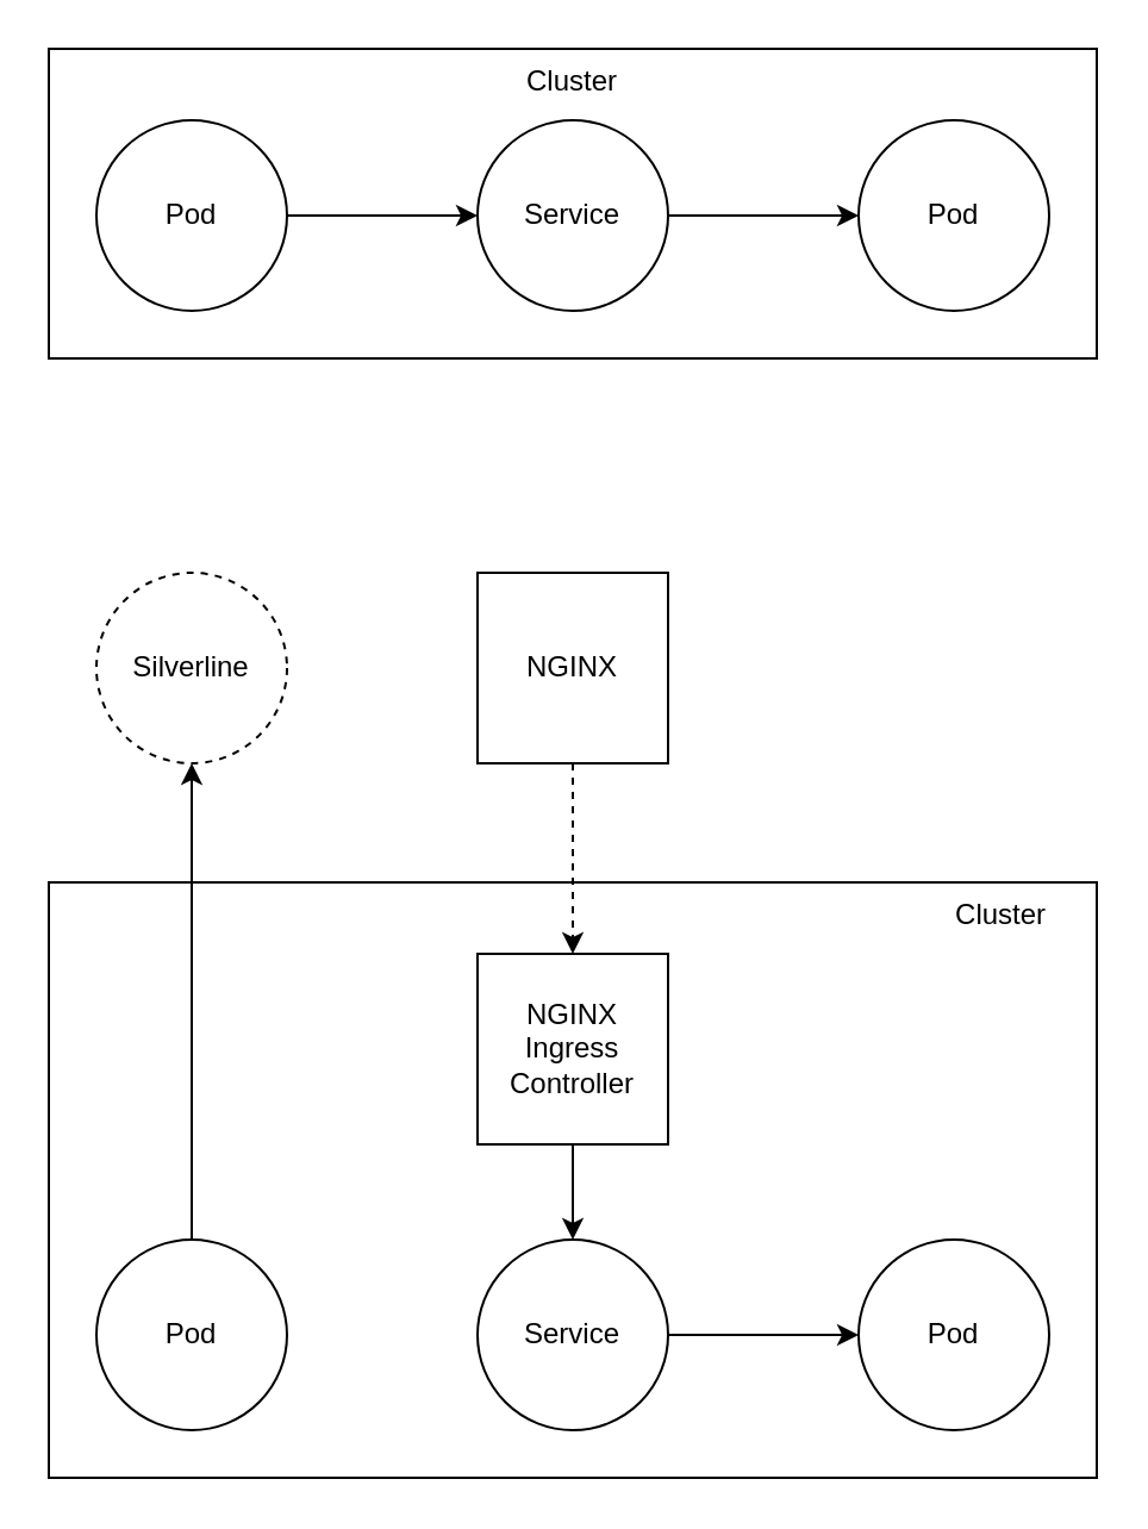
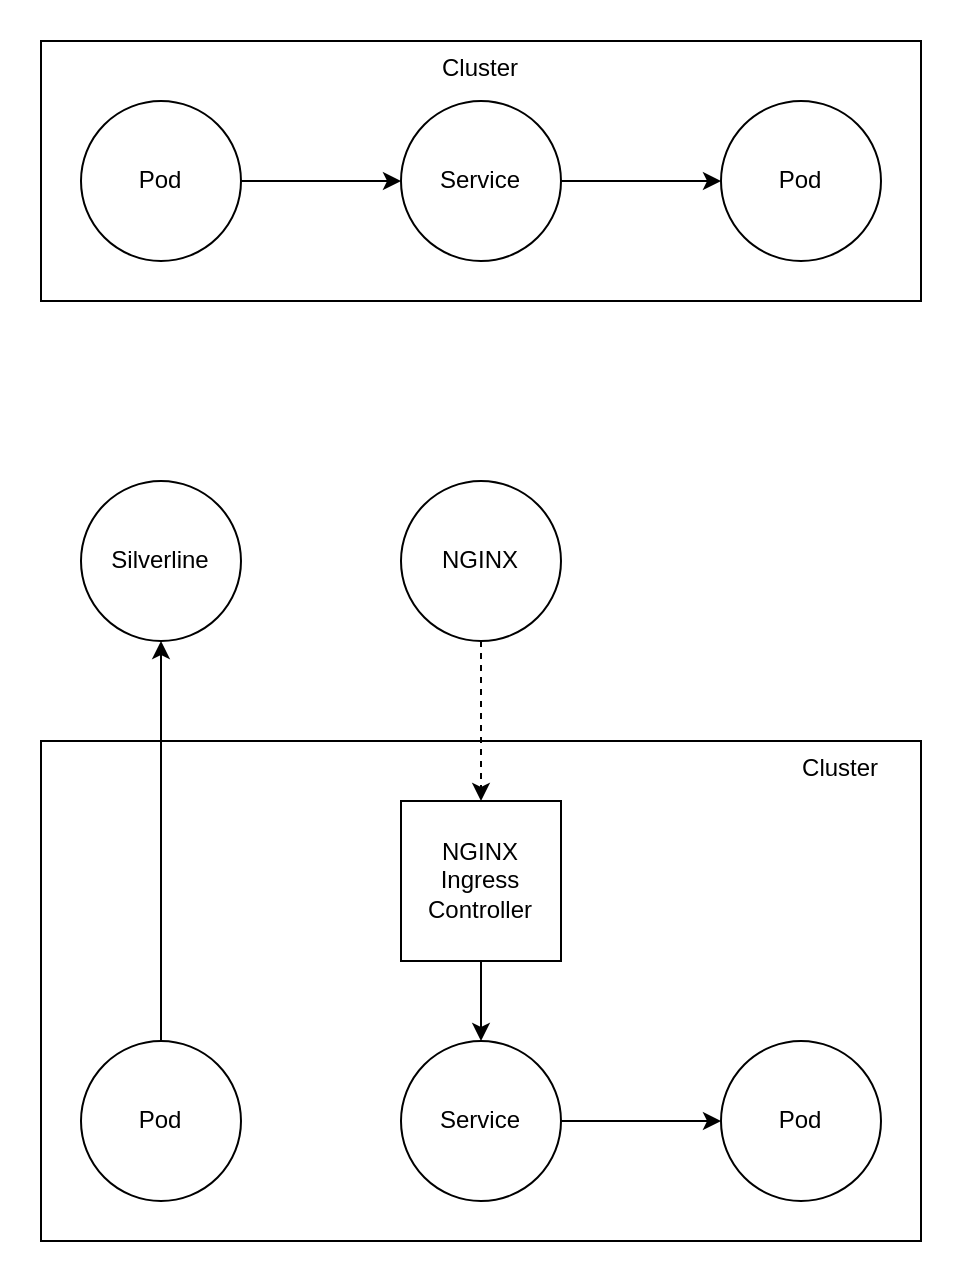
- <mxCell id="14" value="Silverline" style="ellipse;whiteSpace=wrap;html=1;aspect=fixed;dashed=1;" vertex="1" parent="1"><mxGeometry x="40" y="240" width="80" height="80" as="geometry" /></mxCell>
+ <mxCell id="14" value="Silverline" style="ellipse;whiteSpace=wrap;html=1;aspect=fixed;" vertex="1" parent="1"><mxGeometry x="40" y="240" width="80" height="80" as="geometry" /></mxCell>
- <mxCell id="16" value="NGINX" style="whiteSpace=wrap;html=1;aspect=fixed;rounded=0;" vertex="1" parent="1"><mxGeometry x="200" y="240" width="80" height="80" as="geometry" /></mxCell>
+ <mxCell id="16" value="NGINX" style="ellipse;whiteSpace=wrap;html=1;aspect=fixed;" vertex="1" parent="1"><mxGeometry x="200" y="240" width="80" height="80" as="geometry" /></mxCell>
